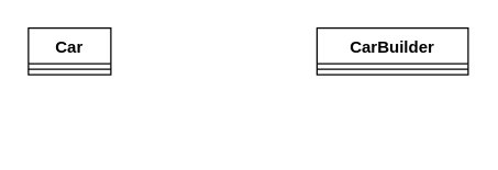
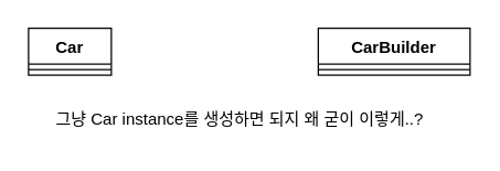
+ <mxCell id="6" value="그냥 Car instance를 생성하면 되지 왜 굳이 이렇게..?&amp;nbsp;" style="text;html=1;strokeColor=none;fillColor=none;align=center;verticalAlign=middle;whiteSpace=wrap;rounded=0;" vertex="1" parent="1"><mxGeometry x="35" y="70" width="280" height="32" as="geometry" /></mxCell>
